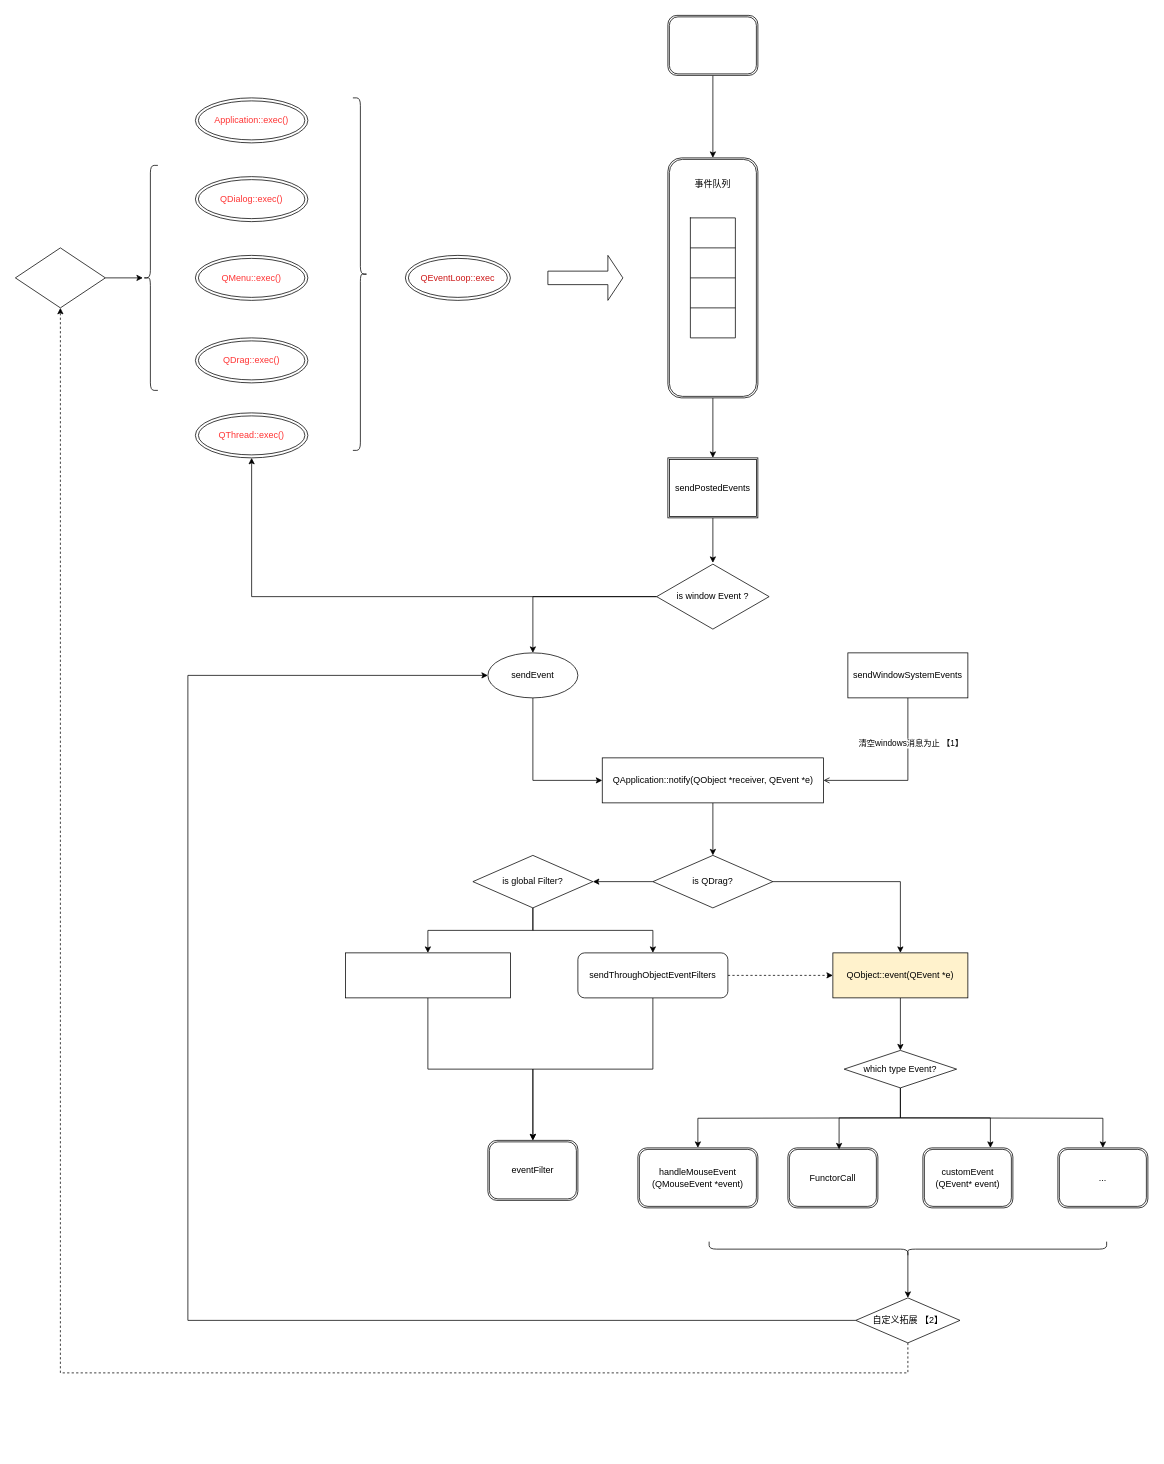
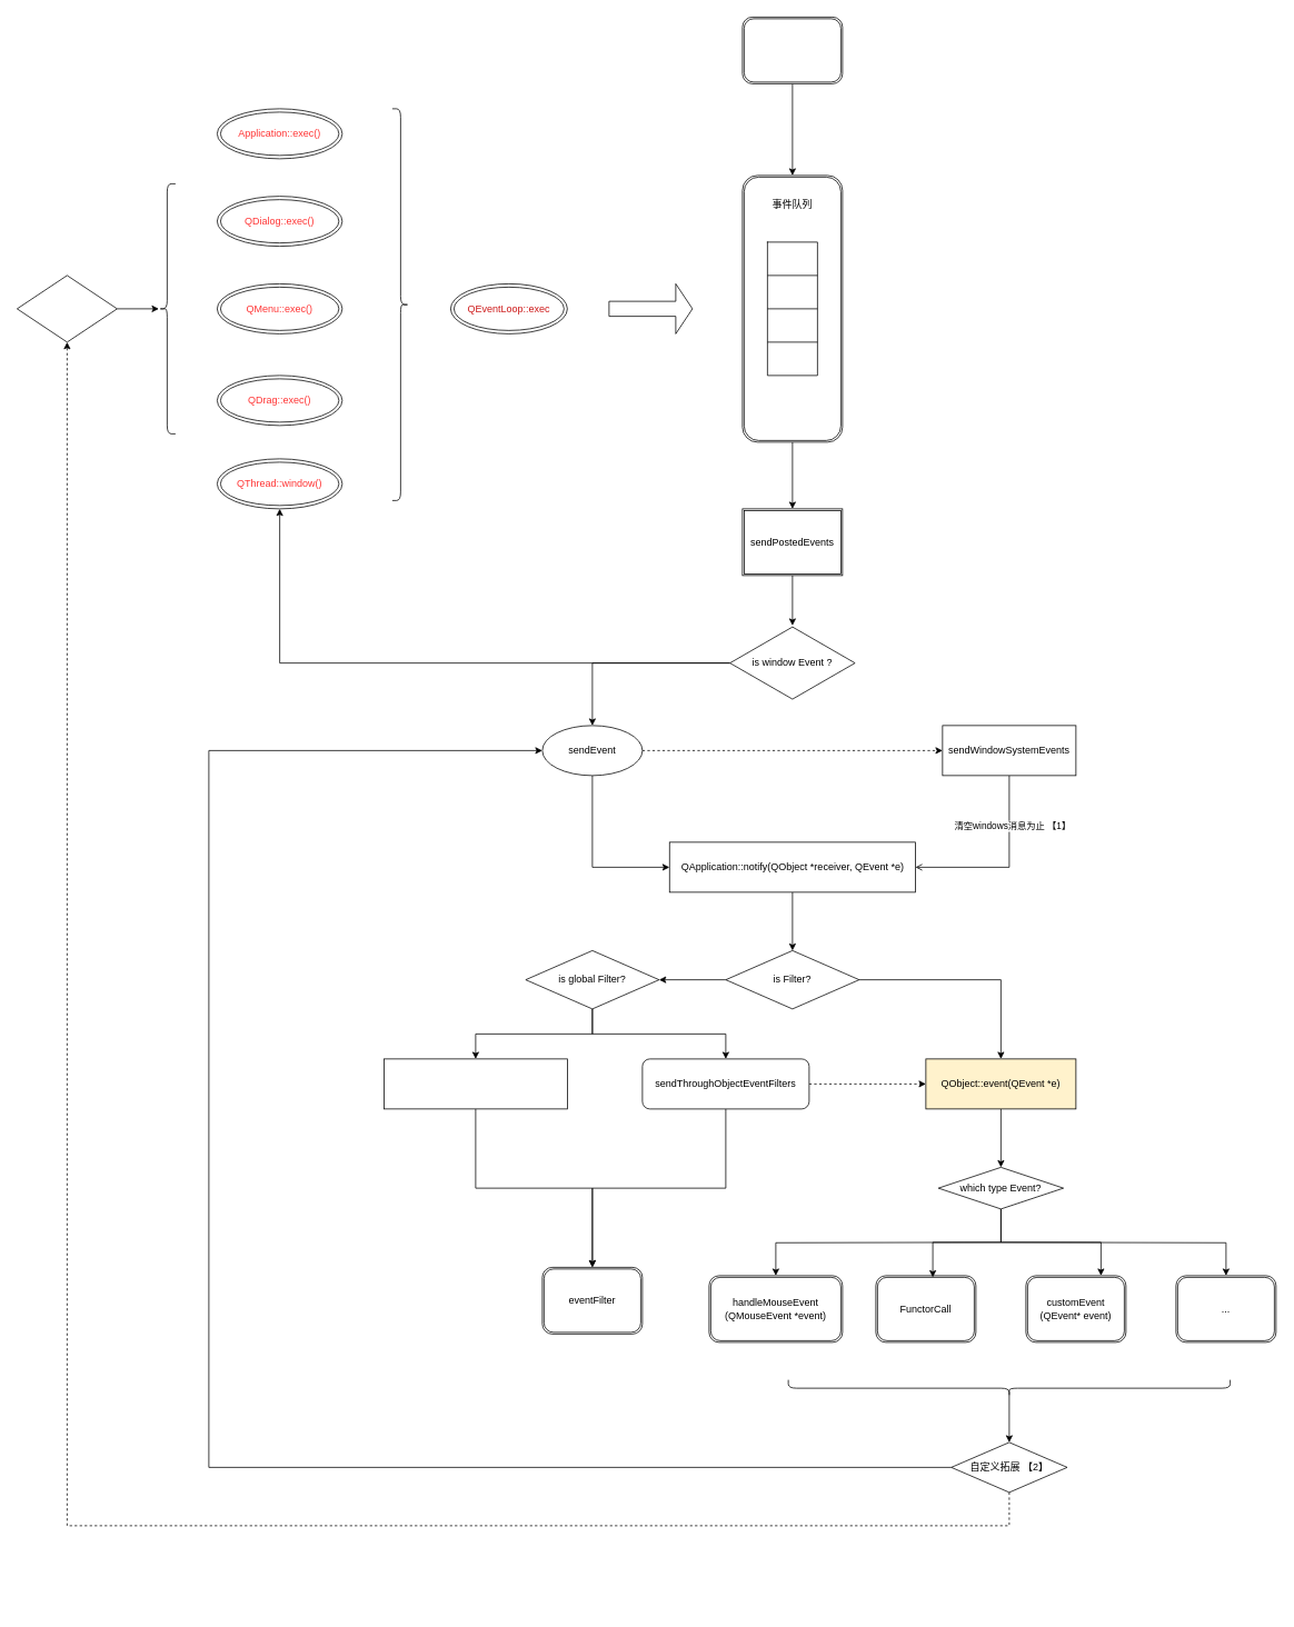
- <mxCell id="6" value="&lt;font style=&quot;color: rgb(255, 51, 51);&quot;&gt;QThread::exec()&lt;/font&gt;" style="ellipse;shape=doubleEllipse;whiteSpace=wrap;html=1;" vertex="1" parent="1"><mxGeometry x="260" y="550" width="150" height="60" as="geometry" /></mxCell>
+ <mxCell id="6" value="&lt;font style=&quot;color: rgb(255, 51, 51);&quot;&gt;QThread::window()&lt;/font&gt;" style="ellipse;shape=doubleEllipse;whiteSpace=wrap;html=1;" vertex="1" parent="1"><mxGeometry x="260" y="550" width="150" height="60" as="geometry" /></mxCell>
+ <mxCell id="26" style="edgeStyle=orthogonalEdgeStyle;rounded=0;orthogonalLoop=1;jettySize=auto;html=1;entryX=0;entryY=0.5;entryDx=0;entryDy=0;dashed=1;" edge="1" parent="1" source="27" target="30"><mxGeometry relative="1" as="geometry" /></mxCell>
- <mxCell id="46" value="is QDrag?" style="rhombus;whiteSpace=wrap;html=1;" vertex="1" parent="1"><mxGeometry x="870" y="1140" width="160" height="70" as="geometry" /></mxCell>
+ <mxCell id="46" value="is Filter?" style="rhombus;whiteSpace=wrap;html=1;" vertex="1" parent="1"><mxGeometry x="870" y="1140" width="160" height="70" as="geometry" /></mxCell>
